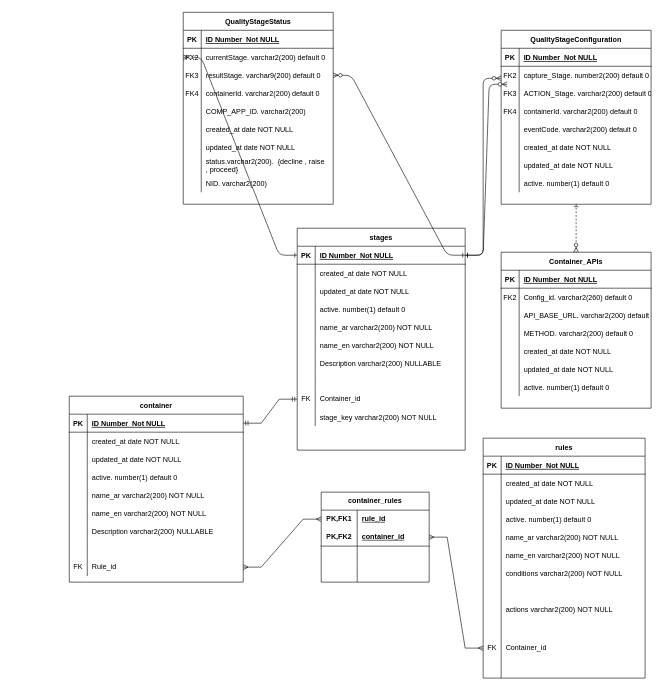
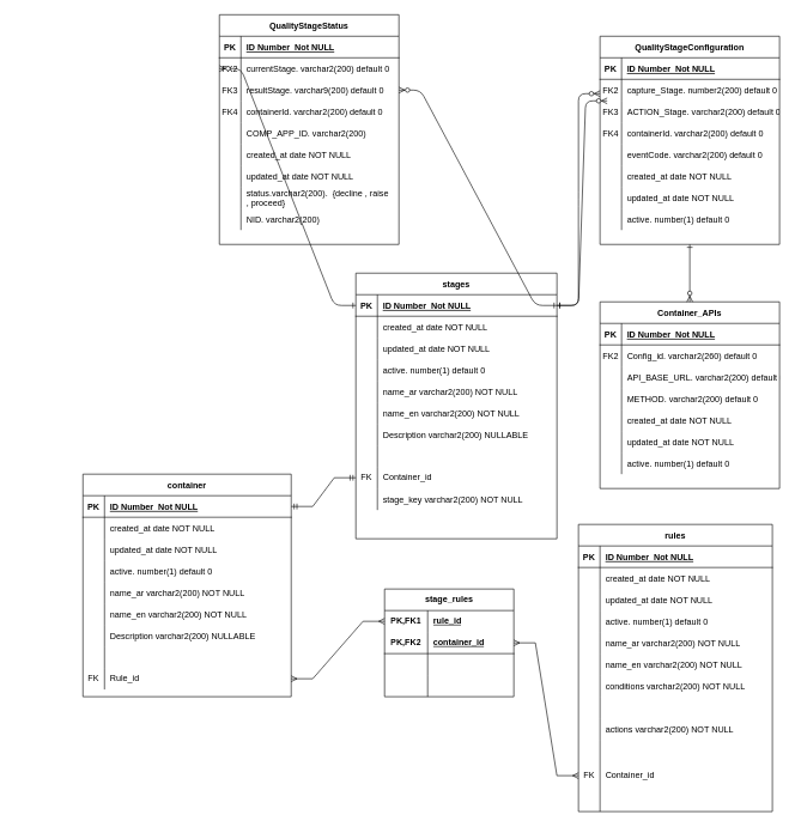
- <mxCell id="187" value="" style="endArrow=ERzeroToMany;startArrow=ERone;endFill=1;startFill=0;exitX=0.5;exitY=1;exitDx=0;exitDy=0;entryX=0.5;entryY=0;entryDx=0;entryDy=0;dashed=1;" edge="1" parent="1" source="3" target="165"><mxGeometry width="100" height="100" relative="1" as="geometry"><mxPoint x="785" y="435" as="sourcePoint" /><mxPoint x="565" y="135" as="targetPoint" /></mxGeometry></mxCell>
+ <mxCell id="187" value="" style="endArrow=ERzeroToMany;startArrow=ERone;endFill=1;startFill=0;exitX=0.5;exitY=1;exitDx=0;exitDy=0;entryX=0.5;entryY=0;entryDx=0;entryDy=0;" edge="1" parent="1" source="3" target="165"><mxGeometry width="100" height="100" relative="1" as="geometry"><mxPoint x="785" y="435" as="sourcePoint" /><mxPoint x="565" y="135" as="targetPoint" /></mxGeometry></mxCell>
- <mxCell id="149" value="container_rules" style="shape=table;startSize=30;container=1;collapsible=1;childLayout=tableLayout;fixedRows=1;rowLines=0;fontStyle=1;align=center;resizeLast=1;html=1;whiteSpace=wrap;" parent="1" vertex="1"><mxGeometry x="535" y="820" width="180" height="150" as="geometry" /></mxCell>
+ <mxCell id="149" value="stage_rules" style="shape=table;startSize=30;container=1;collapsible=1;childLayout=tableLayout;fixedRows=1;rowLines=0;fontStyle=1;align=center;resizeLast=1;html=1;whiteSpace=wrap;" parent="1" vertex="1"><mxGeometry x="535" y="820" width="180" height="150" as="geometry" /></mxCell>
